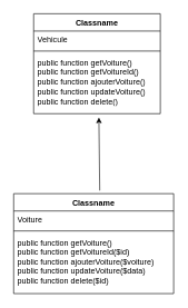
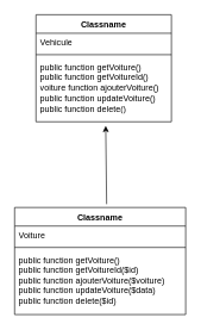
- <mxCell id="5" value="public function getVoiture()&lt;br&gt;public function getVoitureId()&lt;br&gt;public function ajouterVoiture()&lt;br&gt;public function updateVoiture()&lt;br&gt;public function delete()" style="text;strokeColor=none;fillColor=none;align=left;verticalAlign=top;spacingLeft=4;spacingRight=4;overflow=hidden;rotatable=0;points=[[0,0.5],[1,0.5]];portConstraint=eastwest;whiteSpace=wrap;html=1;" parent="2" vertex="1"><mxGeometry y="60" width="190" height="90" as="geometry" /></mxCell>
+ <mxCell id="5" value="public function getVoiture()&lt;br&gt;public function getVoitureId()&lt;br&gt;voiture function ajouterVoiture()&lt;br&gt;public function updateVoiture()&lt;br&gt;public function delete()" style="text;strokeColor=none;fillColor=none;align=left;verticalAlign=top;spacingLeft=4;spacingRight=4;overflow=hidden;rotatable=0;points=[[0,0.5],[1,0.5]];portConstraint=eastwest;whiteSpace=wrap;html=1;" parent="2" vertex="1"><mxGeometry y="60" width="190" height="90" as="geometry" /></mxCell>
